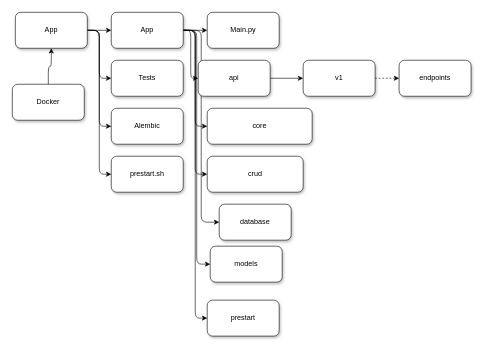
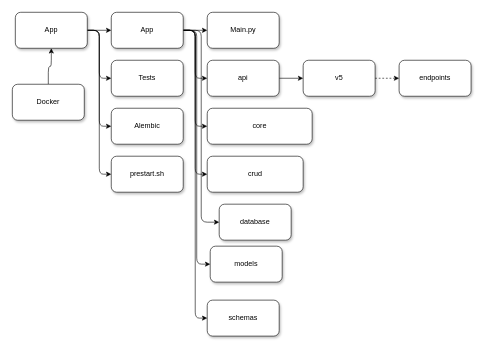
- <mxCell id="19" value="api" style="whiteSpace=wrap;html=1;rounded=1;shadow=1;strokeColor=default;" vertex="1" parent="1"><mxGeometry x="330" y="100" width="120" height="60" as="geometry" /></mxCell>
+ <mxCell id="19" value="api" style="whiteSpace=wrap;html=1;rounded=1;shadow=1;strokeColor=default;" vertex="1" parent="1"><mxGeometry x="345" y="100" width="120" height="60" as="geometry" /></mxCell>
- <mxCell id="26" value="v1" style="whiteSpace=wrap;html=1;rounded=1;shadow=1;strokeColor=default;" vertex="1" parent="1"><mxGeometry x="505" y="100" width="120" height="60" as="geometry" /></mxCell>
+ <mxCell id="26" value="v5" style="whiteSpace=wrap;html=1;rounded=1;shadow=1;strokeColor=default;" vertex="1" parent="1"><mxGeometry x="505" y="100" width="120" height="60" as="geometry" /></mxCell>
- <mxCell id="24" value="prestart" style="whiteSpace=wrap;html=1;rounded=1;shadow=1;strokeColor=default;" vertex="1" parent="1"><mxGeometry x="345" y="500" width="120" height="60" as="geometry" /></mxCell>
+ <mxCell id="24" value="schemas" style="whiteSpace=wrap;html=1;rounded=1;shadow=1;strokeColor=default;" vertex="1" parent="1"><mxGeometry x="345" y="500" width="120" height="60" as="geometry" /></mxCell>
